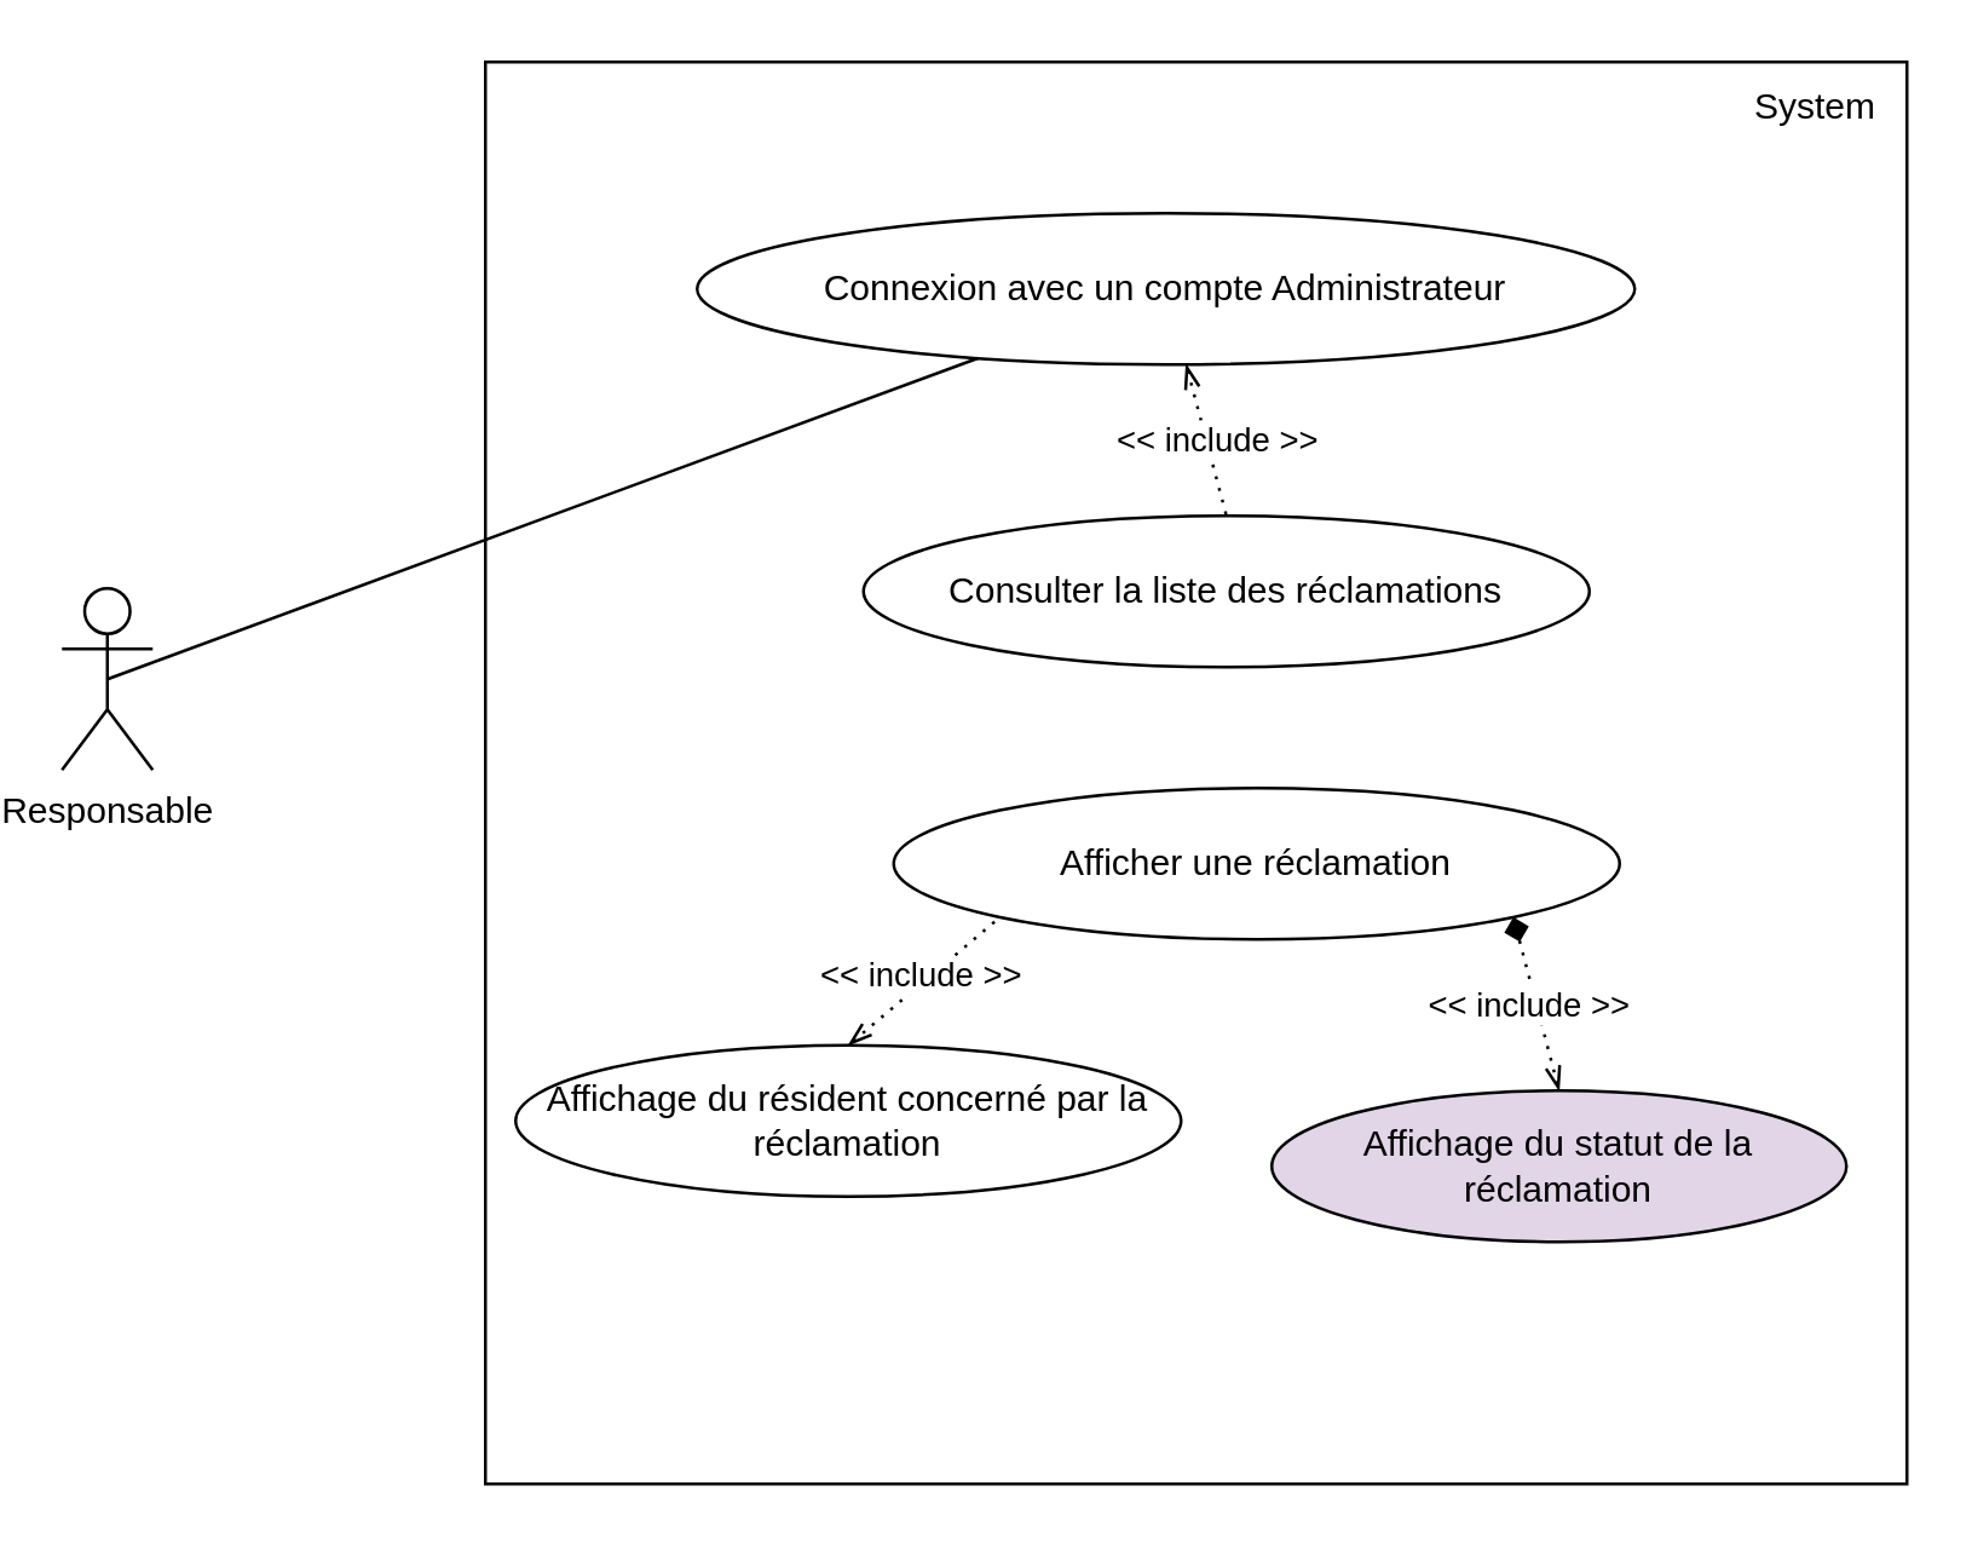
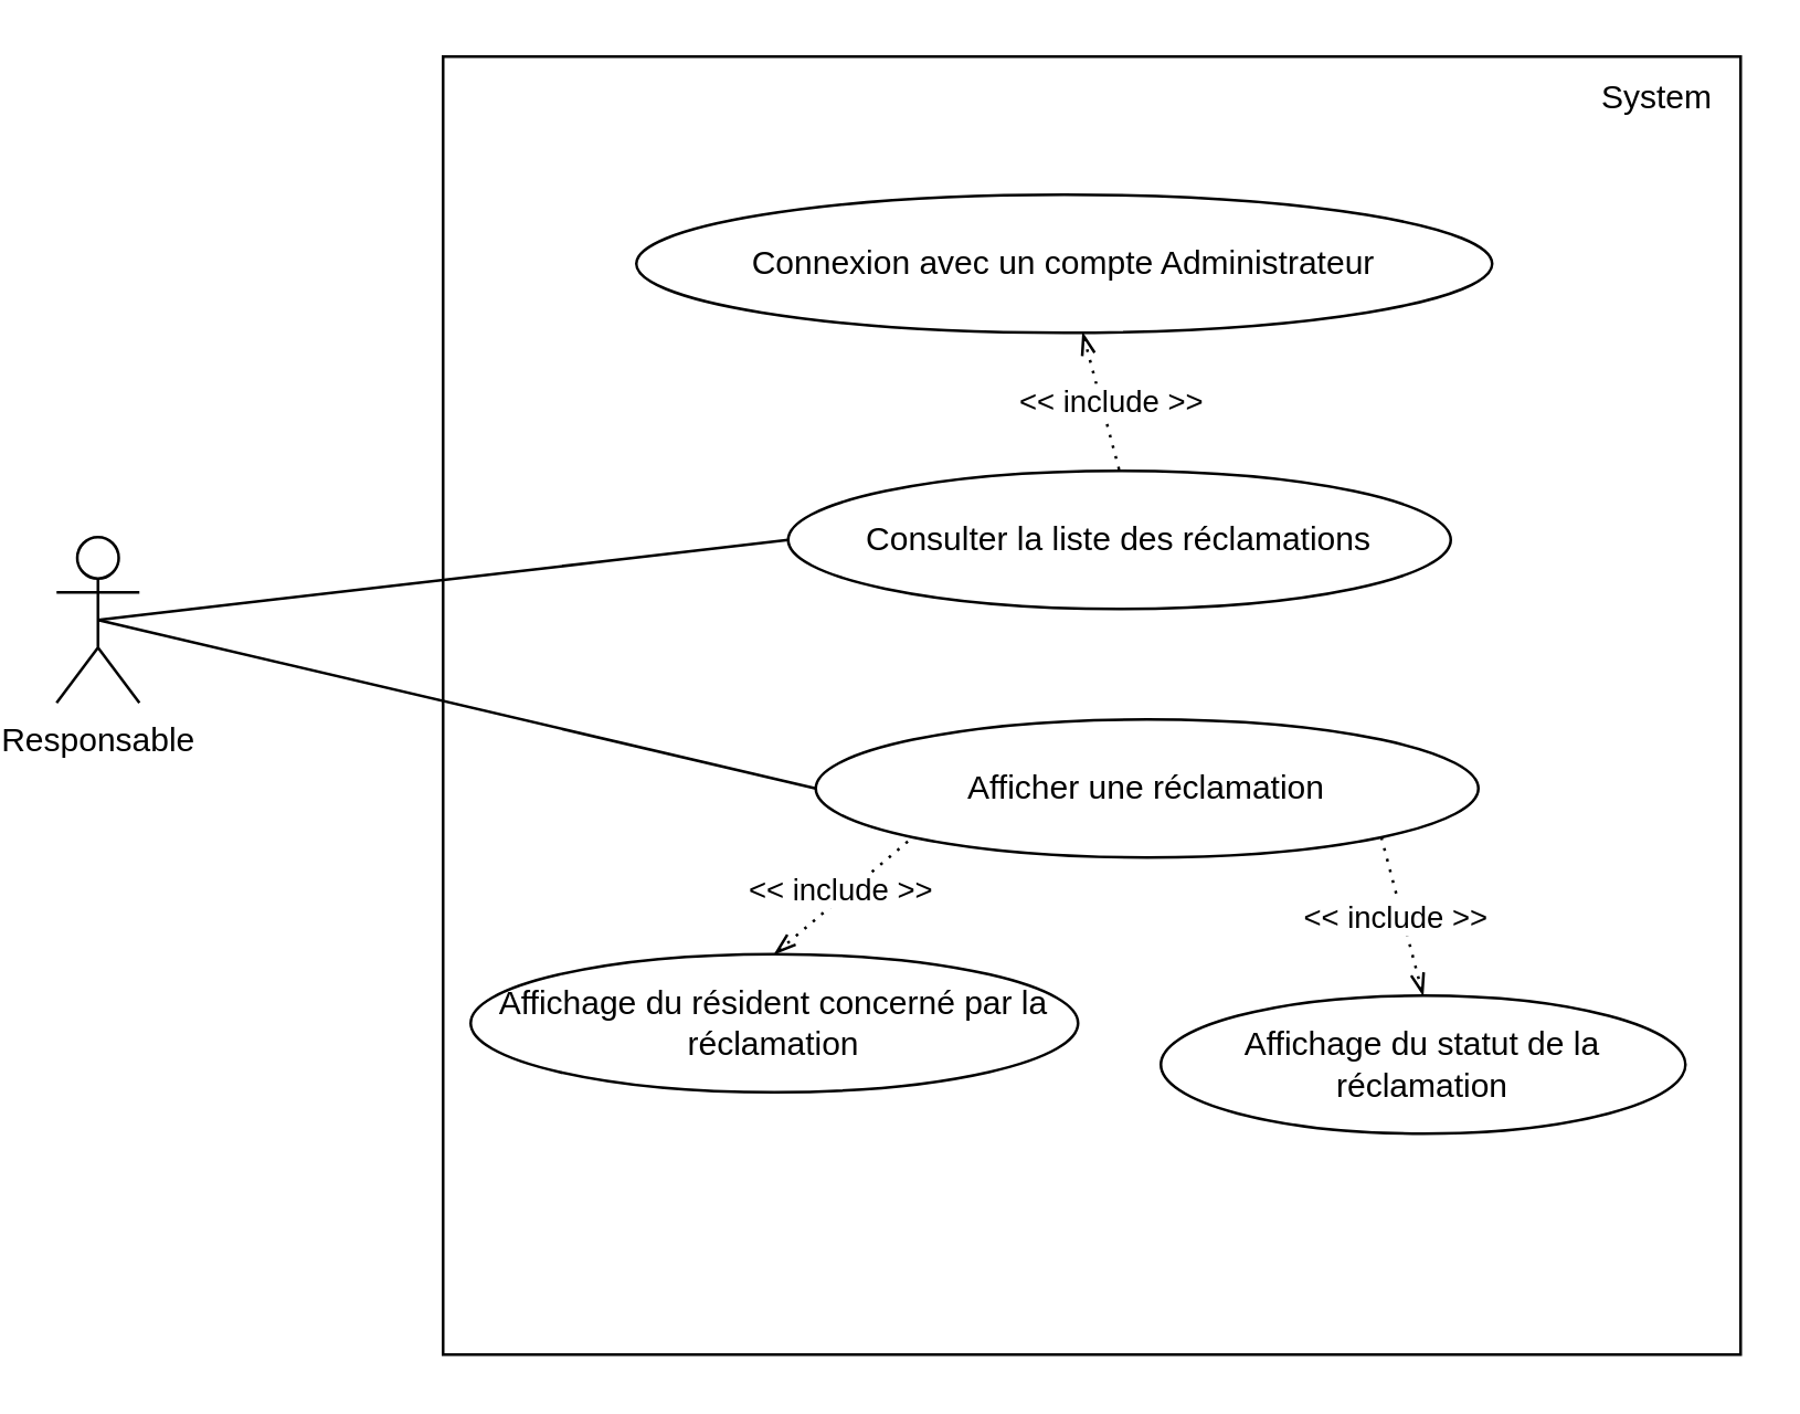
- <mxCell id="11" value="" style="endArrow=none;html=1;rounded=0;exitX=0.5;exitY=0.5;exitDx=0;exitDy=0;exitPerimeter=0;" edge="1" parent="1" source="8" target="4"><mxGeometry width="50" height="50" relative="1" as="geometry"><mxPoint x="420" y="250" as="sourcePoint" /><mxPoint x="470" y="200" as="targetPoint" /></mxGeometry></mxCell>
+ <mxCell id="11" value="" style="endArrow=none;html=1;rounded=0;exitX=0.5;exitY=0.5;exitDx=0;exitDy=0;exitPerimeter=0;entryX=0;entryY=0.5;entryDx=0;entryDy=0;" edge="1" parent="1" source="8" target="10"><mxGeometry width="50" height="50" relative="1" as="geometry"><mxPoint x="420" y="250" as="sourcePoint" /><mxPoint x="470" y="200" as="targetPoint" /></mxGeometry></mxCell>
+ <mxCell id="9" value="" style="endArrow=none;html=1;rounded=0;strokeWidth=1;entryX=0;entryY=0.5;entryDx=0;entryDy=0;exitX=0.5;exitY=0.5;exitDx=0;exitDy=0;exitPerimeter=0;" edge="1" parent="1" source="8" target="5"><mxGeometry width="50" height="50" relative="1" as="geometry"><mxPoint x="35" y="224" as="sourcePoint" /><mxPoint x="285" y="195" as="targetPoint" /></mxGeometry></mxCell>
- <mxCell id="13" value="" style="endArrow=diamond;dashed=1;html=1;dashPattern=1 3;strokeWidth=1;rounded=0;entryX=1;entryY=1;entryDx=0;entryDy=0;startArrow=openThin;startFill=0;exitX=0.5;exitY=0;exitDx=0;exitDy=0;" edge="1" parent="1" source="17" target="10"><mxGeometry width="50" height="50" relative="1" as="geometry"><mxPoint x="415" y="130" as="sourcePoint" /><mxPoint x="415" y="180" as="targetPoint" /></mxGeometry></mxCell>
+ <mxCell id="13" value="" style="endArrow=none;dashed=1;html=1;dashPattern=1 3;strokeWidth=1;rounded=0;entryX=1;entryY=1;entryDx=0;entryDy=0;startArrow=openThin;startFill=0;exitX=0.5;exitY=0;exitDx=0;exitDy=0;" edge="1" parent="1" source="17" target="10"><mxGeometry width="50" height="50" relative="1" as="geometry"><mxPoint x="415" y="130" as="sourcePoint" /><mxPoint x="415" y="180" as="targetPoint" /></mxGeometry></mxCell>
- <mxCell id="17" value="Affichage du statut de la réclamation" style="ellipse;whiteSpace=wrap;html=1;fillColor=#e1d5e7;" vertex="1" parent="1"><mxGeometry x="420" y="360" width="190" height="50" as="geometry" /></mxCell>
+ <mxCell id="17" value="Affichage du statut de la réclamation" style="ellipse;whiteSpace=wrap;html=1;" vertex="1" parent="1"><mxGeometry x="420" y="360" width="190" height="50" as="geometry" /></mxCell>
